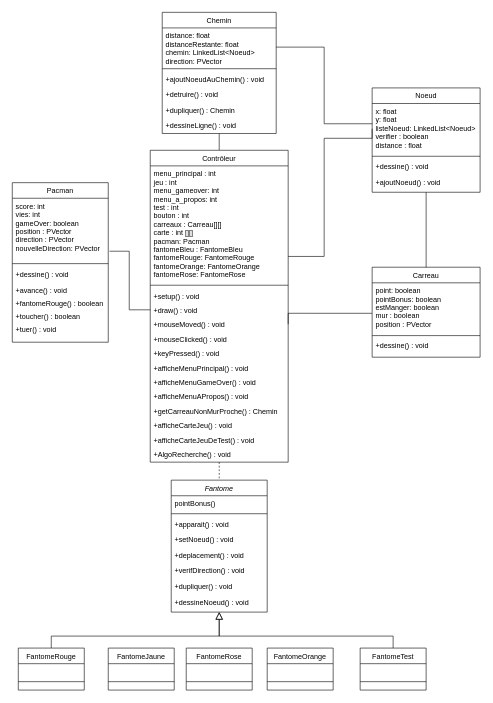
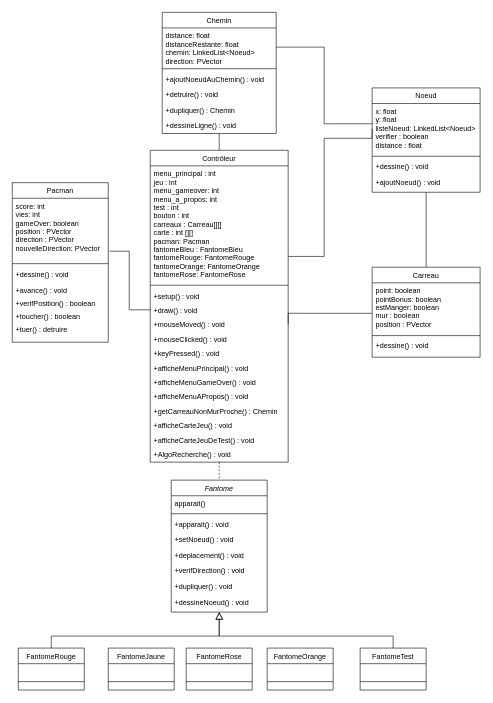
- <mxCell id="42" value="+fantomeRouge() : boolean&#10;" style="text;align=left;verticalAlign=top;spacingLeft=4;spacingRight=4;overflow=hidden;rotatable=0;points=[[0,0.5],[1,0.5]];portConstraint=eastwest;" vertex="1" parent="37"><mxGeometry y="188" width="160" height="22" as="geometry" /></mxCell>
+ <mxCell id="42" value="+verifPosition() : boolean&#10;" style="text;align=left;verticalAlign=top;spacingLeft=4;spacingRight=4;overflow=hidden;rotatable=0;points=[[0,0.5],[1,0.5]];portConstraint=eastwest;" vertex="1" parent="37"><mxGeometry y="188" width="160" height="22" as="geometry" /></mxCell>
- <mxCell id="44" value="+tuer() : void" style="text;align=left;verticalAlign=top;spacingLeft=4;spacingRight=4;overflow=hidden;rotatable=0;points=[[0,0.5],[1,0.5]];portConstraint=eastwest;" vertex="1" parent="37"><mxGeometry y="232" width="160" height="22" as="geometry" /></mxCell>
+ <mxCell id="44" value="+tuer() : detruire" style="text;align=left;verticalAlign=top;spacingLeft=4;spacingRight=4;overflow=hidden;rotatable=0;points=[[0,0.5],[1,0.5]];portConstraint=eastwest;" vertex="1" parent="37"><mxGeometry y="232" width="160" height="22" as="geometry" /></mxCell>
- <mxCell id="46" value="pointBonus()" style="text;align=left;verticalAlign=top;spacingLeft=4;spacingRight=4;overflow=hidden;rotatable=0;points=[[0,0.5],[1,0.5]];portConstraint=eastwest;rounded=0;shadow=0;html=0;" vertex="1" parent="45"><mxGeometry y="26" width="160" height="26" as="geometry" /></mxCell>
+ <mxCell id="46" value="apparait()" style="text;align=left;verticalAlign=top;spacingLeft=4;spacingRight=4;overflow=hidden;rotatable=0;points=[[0,0.5],[1,0.5]];portConstraint=eastwest;rounded=0;shadow=0;html=0;" vertex="1" parent="45"><mxGeometry y="26" width="160" height="26" as="geometry" /></mxCell>
